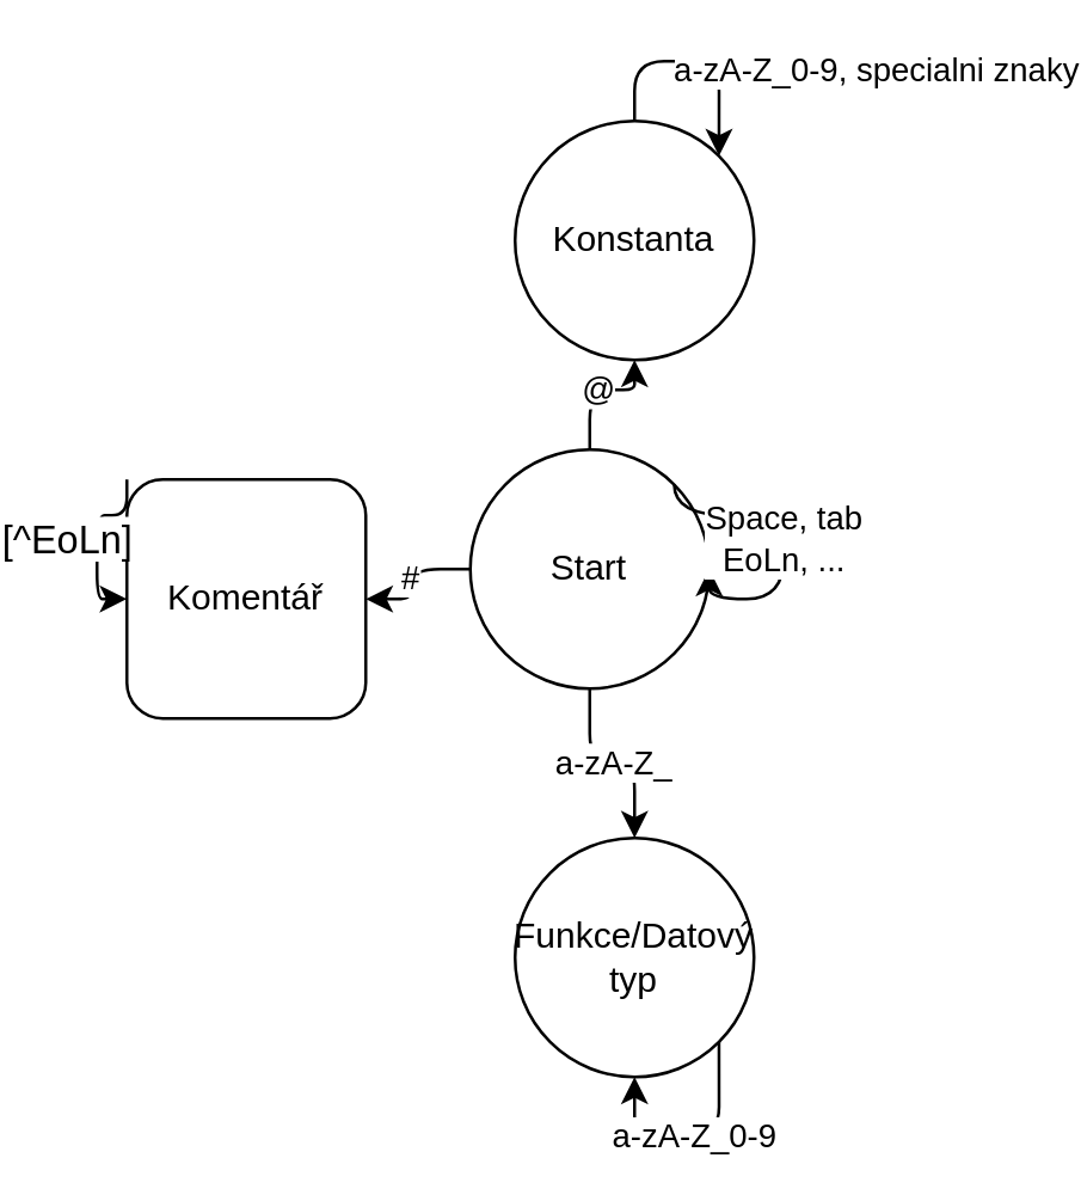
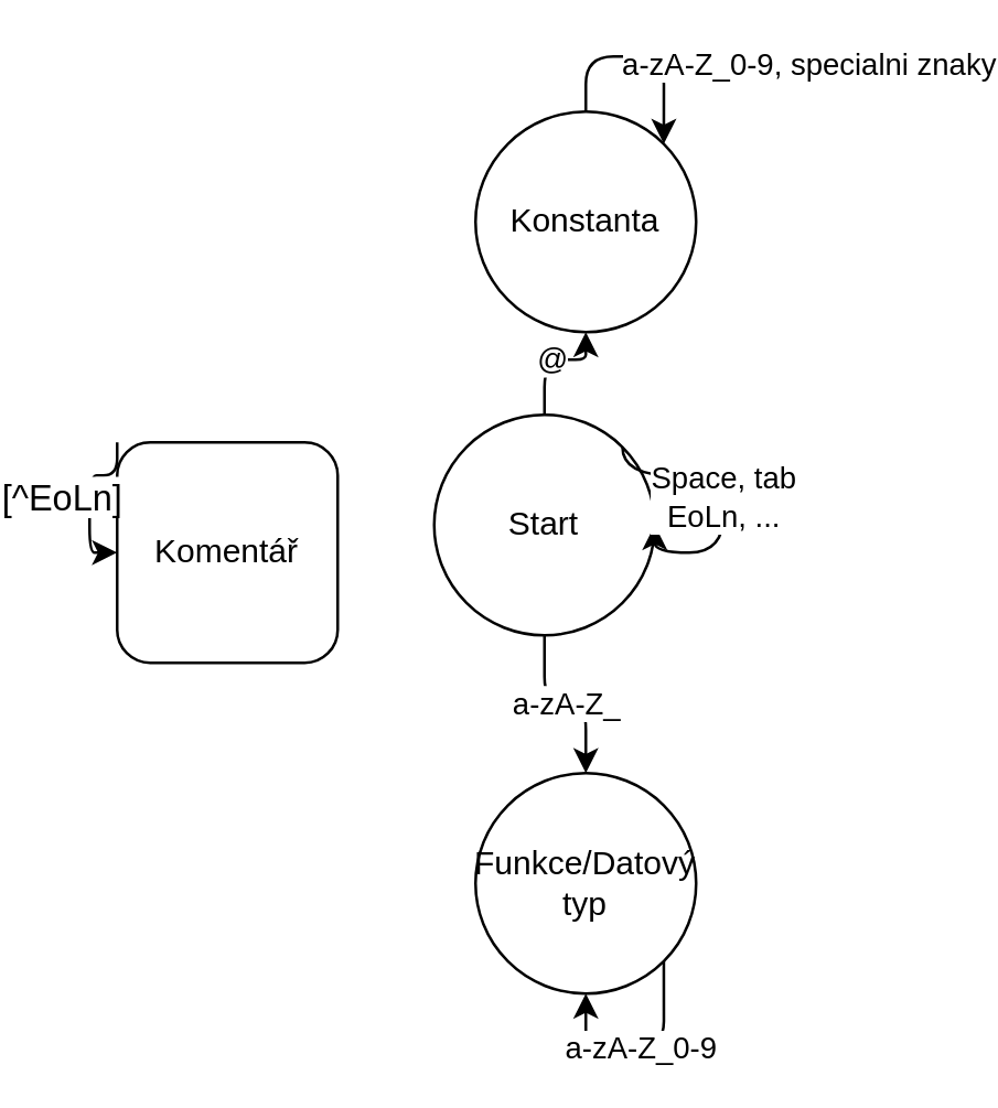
- <mxCell id="3" value="#" style="edgeStyle=orthogonalEdgeStyle;rounded=1;orthogonalLoop=1;jettySize=auto;html=1;" edge="1" parent="1" source="5" target="9"><mxGeometry relative="1" as="geometry" /></mxCell>
